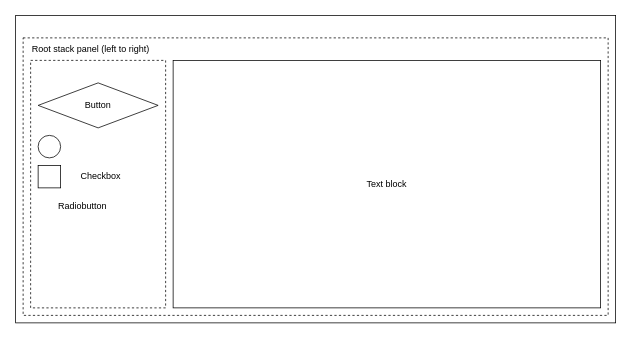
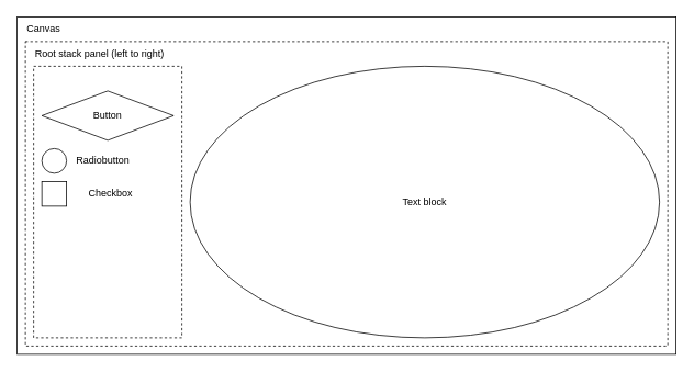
+ <mxCell id="3" value="Canvas" style="text;html=1;align=left;verticalAlign=middle;whiteSpace=wrap;rounded=0;" vertex="1" parent="1"><mxGeometry x="30" y="20" width="60" height="30" as="geometry" /></mxCell>
- <mxCell id="6" value="Text block" style="rounded=0;whiteSpace=wrap;html=1;" vertex="1" parent="1"><mxGeometry x="230" y="80" width="570" height="330" as="geometry" /></mxCell>
+ <mxCell id="6" value="Text block" style="ellipse;whiteSpace=wrap;html=1;" vertex="1" parent="1"><mxGeometry x="230" y="80" width="570" height="330" as="geometry" /></mxCell>
- <mxCell id="10" value="Radiobutton" style="text;html=1;align=left;verticalAlign=middle;whiteSpace=wrap;rounded=0;" vertex="1" parent="1"><mxGeometry x="75" y="260" width="80" height="30" as="geometry" /></mxCell>
+ <mxCell id="10" value="Radiobutton" style="text;html=1;align=left;verticalAlign=middle;whiteSpace=wrap;rounded=0;" vertex="1" parent="1"><mxGeometry x="90" y="180" width="80" height="30" as="geometry" /></mxCell>
